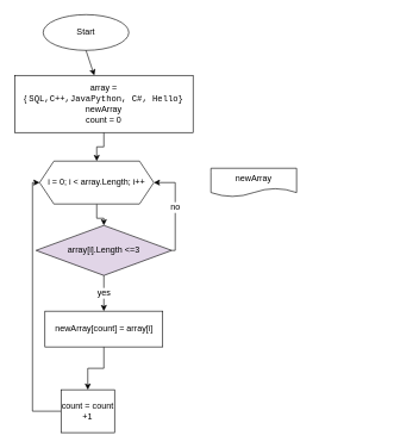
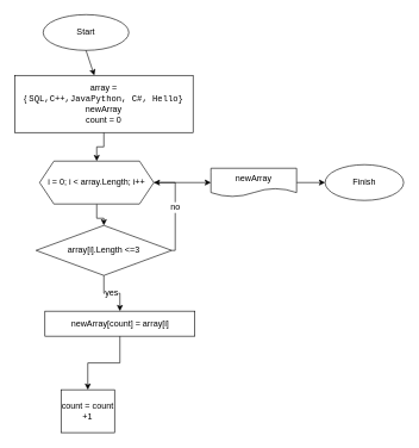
+ <mxCell id="7" style="edgeStyle=orthogonalEdgeStyle;rounded=0;orthogonalLoop=1;jettySize=auto;html=1;fontSize=12;fontColor=#000000;" edge="1" parent="1" source="8" target="17"><mxGeometry relative="1" as="geometry" /></mxCell>
+ <mxCell id="16" value="" style="edgeStyle=orthogonalEdgeStyle;rounded=0;orthogonalLoop=1;jettySize=auto;html=1;fontSize=12;fontColor=#000000;" edge="1" parent="1" source="17" target="18"><mxGeometry relative="1" as="geometry" /></mxCell>
+ <mxCell id="18" value="Finish" style="ellipse;whiteSpace=wrap;html=1;fontSize=12;fontColor=#000000;fillColor=#FFFFFF;" vertex="1" parent="1"><mxGeometry x="455" y="230" width="110" height="50" as="geometry" /></mxCell>
- <mxCell id="11" value="array[i].Length &amp;lt;=3" style="rhombus;whiteSpace=wrap;html=1;fontSize=12;fontColor=#000000;fillColor=#e1d5e7;" vertex="1" parent="1"><mxGeometry x="50" y="315" width="190" height="70" as="geometry" /></mxCell>
+ <mxCell id="11" value="array[i].Length &amp;lt;=3" style="rhombus;whiteSpace=wrap;html=1;fontSize=12;fontColor=#000000;fillColor=#FFFFFF;" vertex="1" parent="1"><mxGeometry x="50" y="315" width="190" height="70" as="geometry" /></mxCell>
- <mxCell id="13" value="newArray[count] = array[i]" style="rounded=0;whiteSpace=wrap;html=1;fontSize=12;fontColor=#000000;fillColor=#FFFFFF;" vertex="1" parent="1"><mxGeometry x="62.5" y="435" width="165" height="50" as="geometry" /></mxCell>
+ <mxCell id="13" value="newArray[count] = array[i]" style="rounded=0;whiteSpace=wrap;html=1;fontSize=12;fontColor=#000000;fillColor=#FFFFFF;" vertex="1" parent="1"><mxGeometry x="62.5" y="435" width="210" height="35" as="geometry" /></mxCell>
- <mxCell id="14" style="edgeStyle=orthogonalEdgeStyle;rounded=0;orthogonalLoop=1;jettySize=auto;html=1;entryX=0;entryY=0.5;entryDx=0;entryDy=0;fontSize=12;fontColor=#000000;" edge="1" parent="1" source="15" target="8"><mxGeometry relative="1" as="geometry"><Array as="points"><mxPoint x="45" y="575" /><mxPoint x="45" y="255" /></Array></mxGeometry></mxCell>
